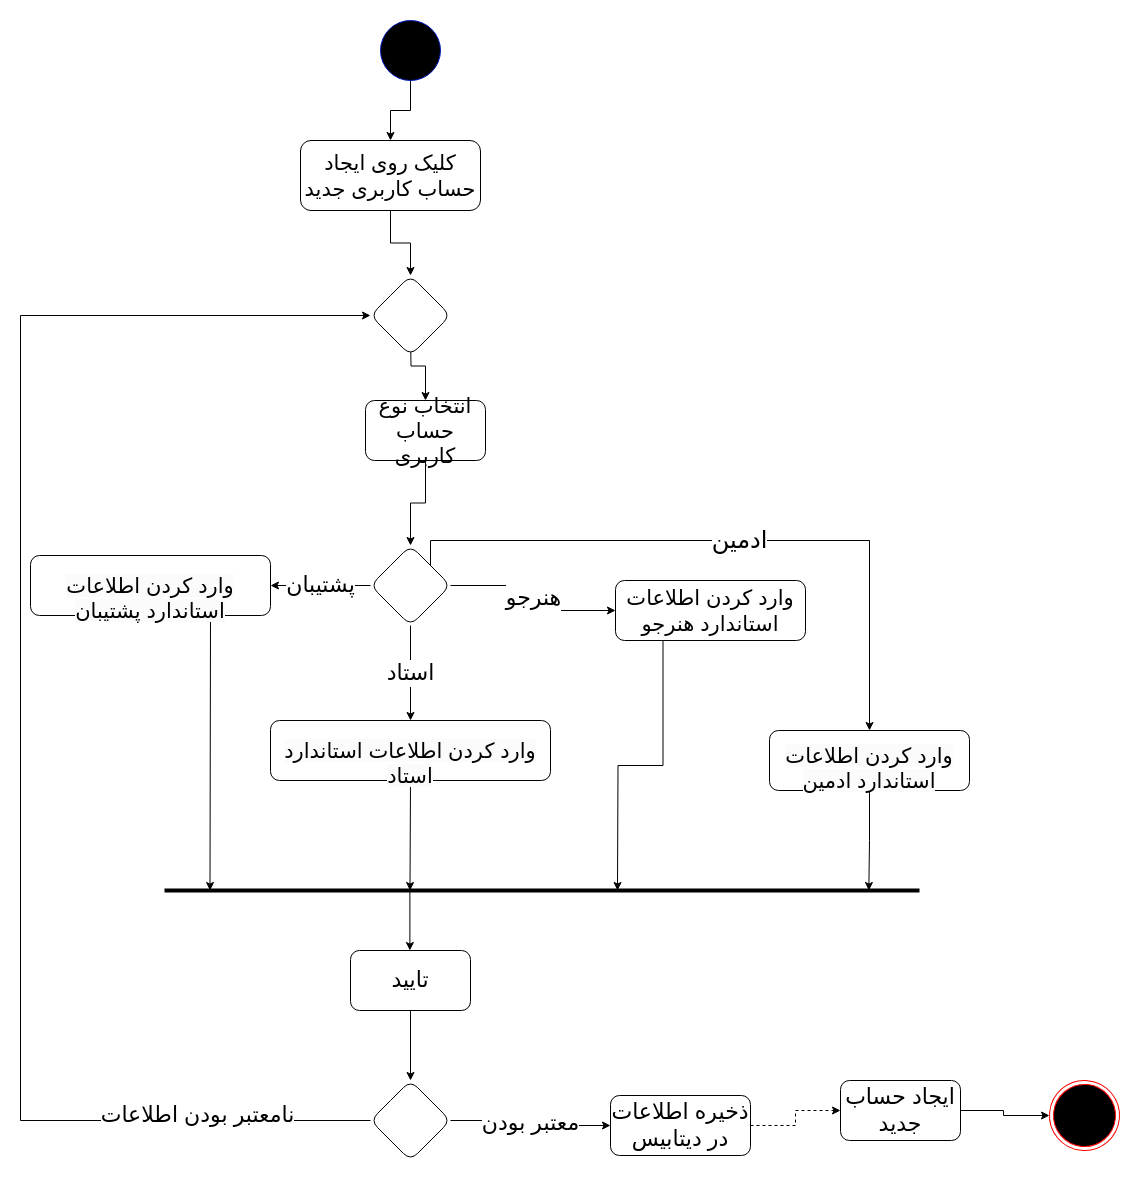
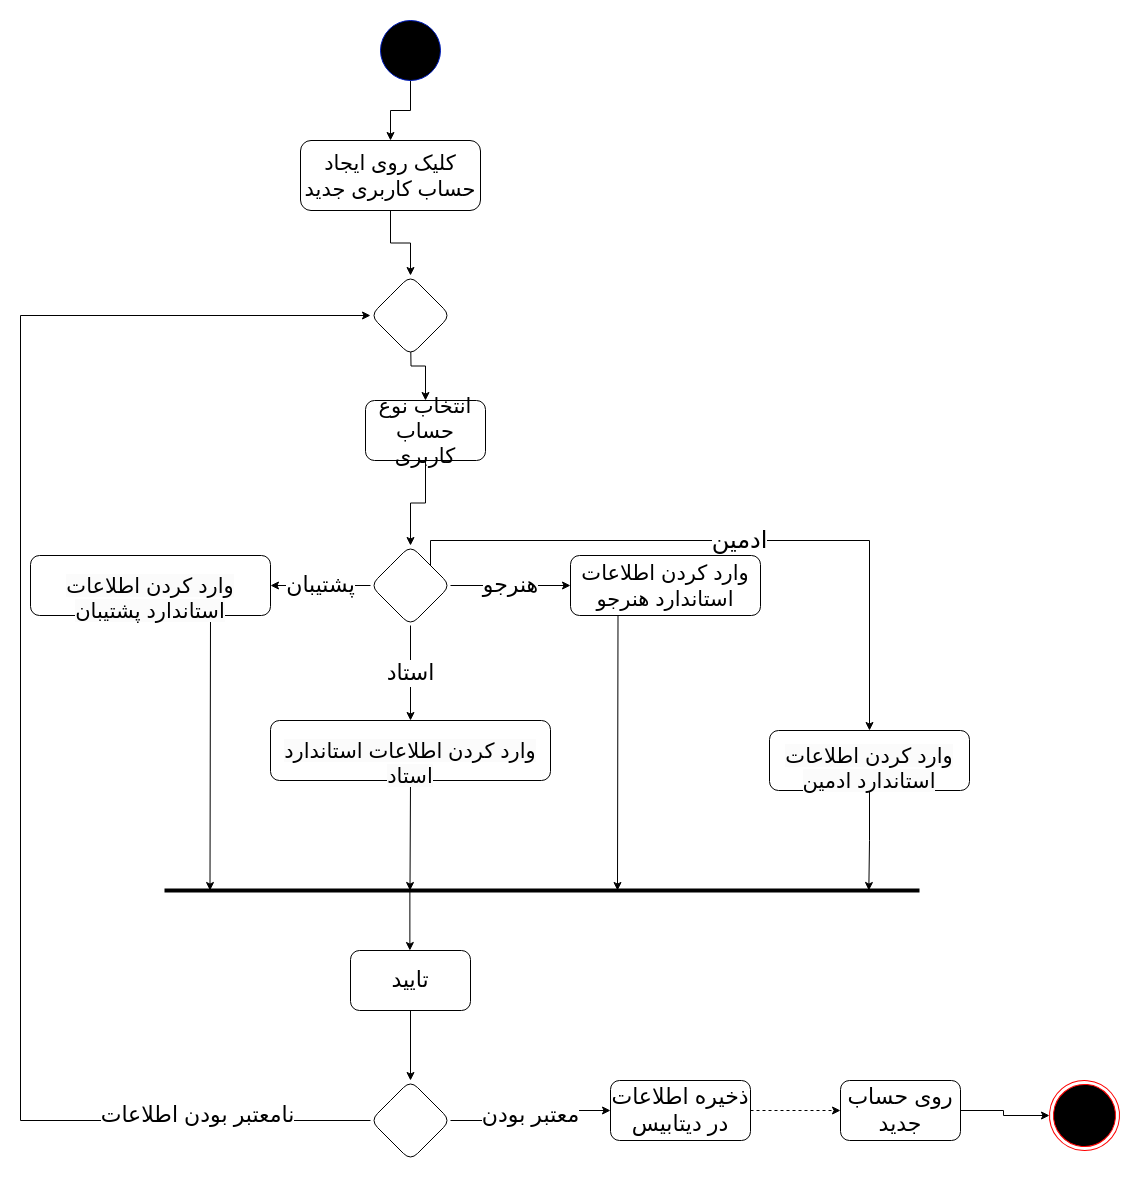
- <mxCell id="17" value="وارد کردن اطلاعات استاندارد هنرجو" style="whiteSpace=wrap;html=1;fontSize=21;rounded=1;" parent="1" vertex="1"><mxGeometry x="615" y="580" width="190" height="60" as="geometry" /></mxCell>
+ <mxCell id="17" value="وارد کردن اطلاعات استاندارد هنرجو" style="whiteSpace=wrap;html=1;fontSize=21;rounded=1;" parent="1" vertex="1"><mxGeometry x="570" y="555" width="190" height="60" as="geometry" /></mxCell>
- <mxCell id="33" value="ایجاد حساب جدید" style="whiteSpace=wrap;html=1;fontSize=22;rounded=1;" parent="1" vertex="1"><mxGeometry x="840" y="1080" width="120" height="60" as="geometry" /></mxCell>
+ <mxCell id="33" value="روی حساب جدید" style="whiteSpace=wrap;html=1;fontSize=22;rounded=1;" parent="1" vertex="1"><mxGeometry x="840" y="1080" width="120" height="60" as="geometry" /></mxCell>
- <mxCell id="31" value="ذخیره اطلاعات در دیتابیس" style="whiteSpace=wrap;html=1;fontSize=22;rounded=1;" parent="1" vertex="1"><mxGeometry x="610" y="1095" width="140" height="60" as="geometry" /></mxCell>
+ <mxCell id="31" value="ذخیره اطلاعات در دیتابیس" style="whiteSpace=wrap;html=1;fontSize=22;rounded=1;" parent="1" vertex="1"><mxGeometry x="610" y="1080" width="140" height="60" as="geometry" /></mxCell>
